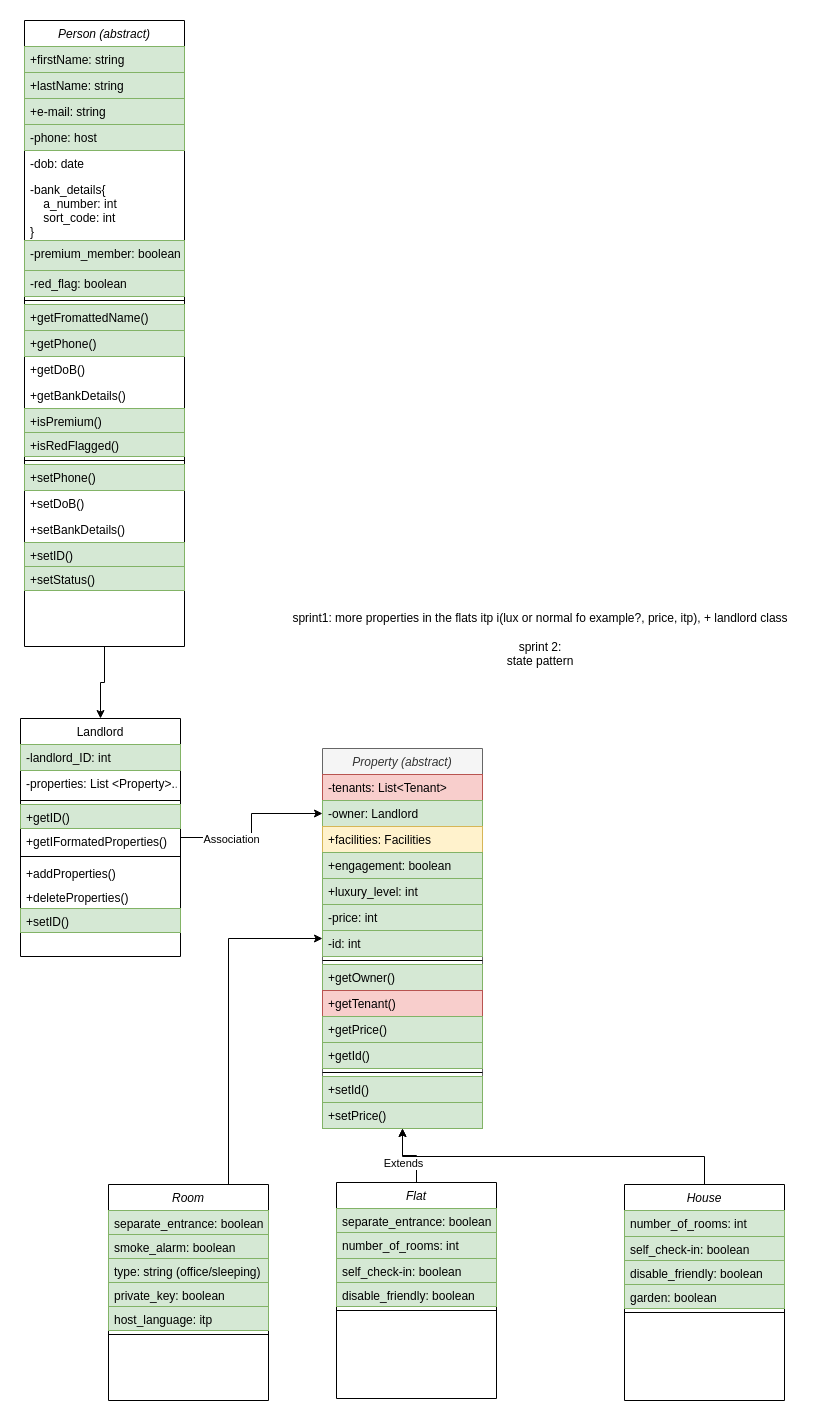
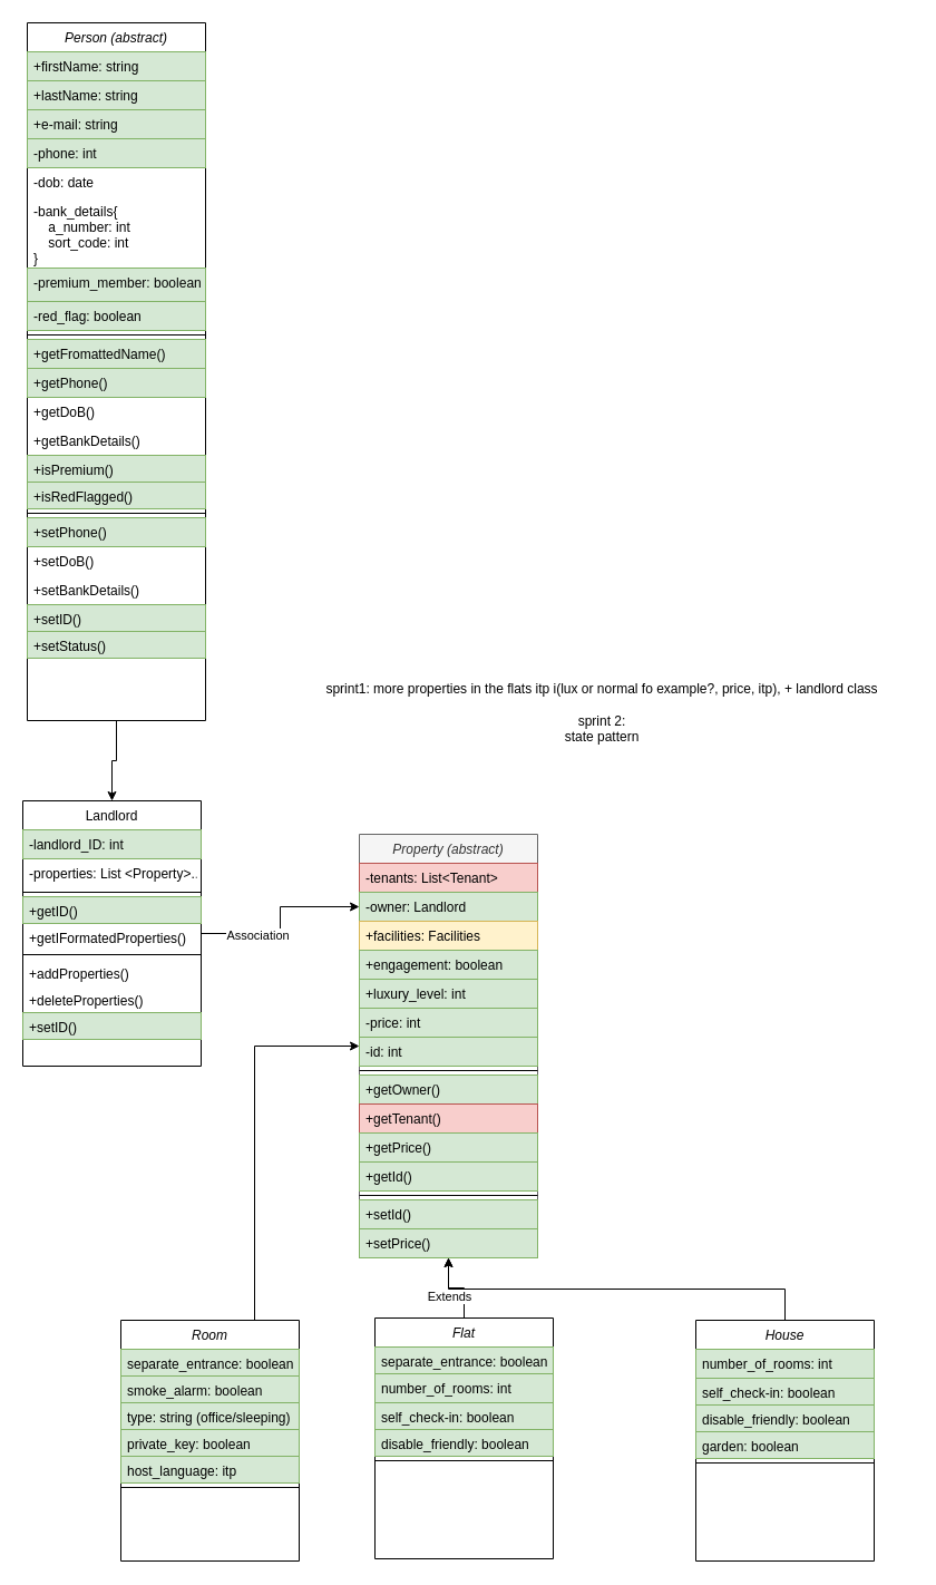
- <mxCell id="59" value="-phone: host" style="text;align=left;verticalAlign=top;spacingLeft=4;spacingRight=4;overflow=hidden;rotatable=0;points=[[0,0.5],[1,0.5]];portConstraint=eastwest;rounded=0;shadow=0;html=0;fillColor=#d5e8d4;strokeColor=#82b366;" parent="55" vertex="1"><mxGeometry y="104" width="160" height="26" as="geometry" /></mxCell>
+ <mxCell id="59" value="-phone: int" style="text;align=left;verticalAlign=top;spacingLeft=4;spacingRight=4;overflow=hidden;rotatable=0;points=[[0,0.5],[1,0.5]];portConstraint=eastwest;rounded=0;shadow=0;html=0;fillColor=#d5e8d4;strokeColor=#82b366;" parent="55" vertex="1"><mxGeometry y="104" width="160" height="26" as="geometry" /></mxCell>
